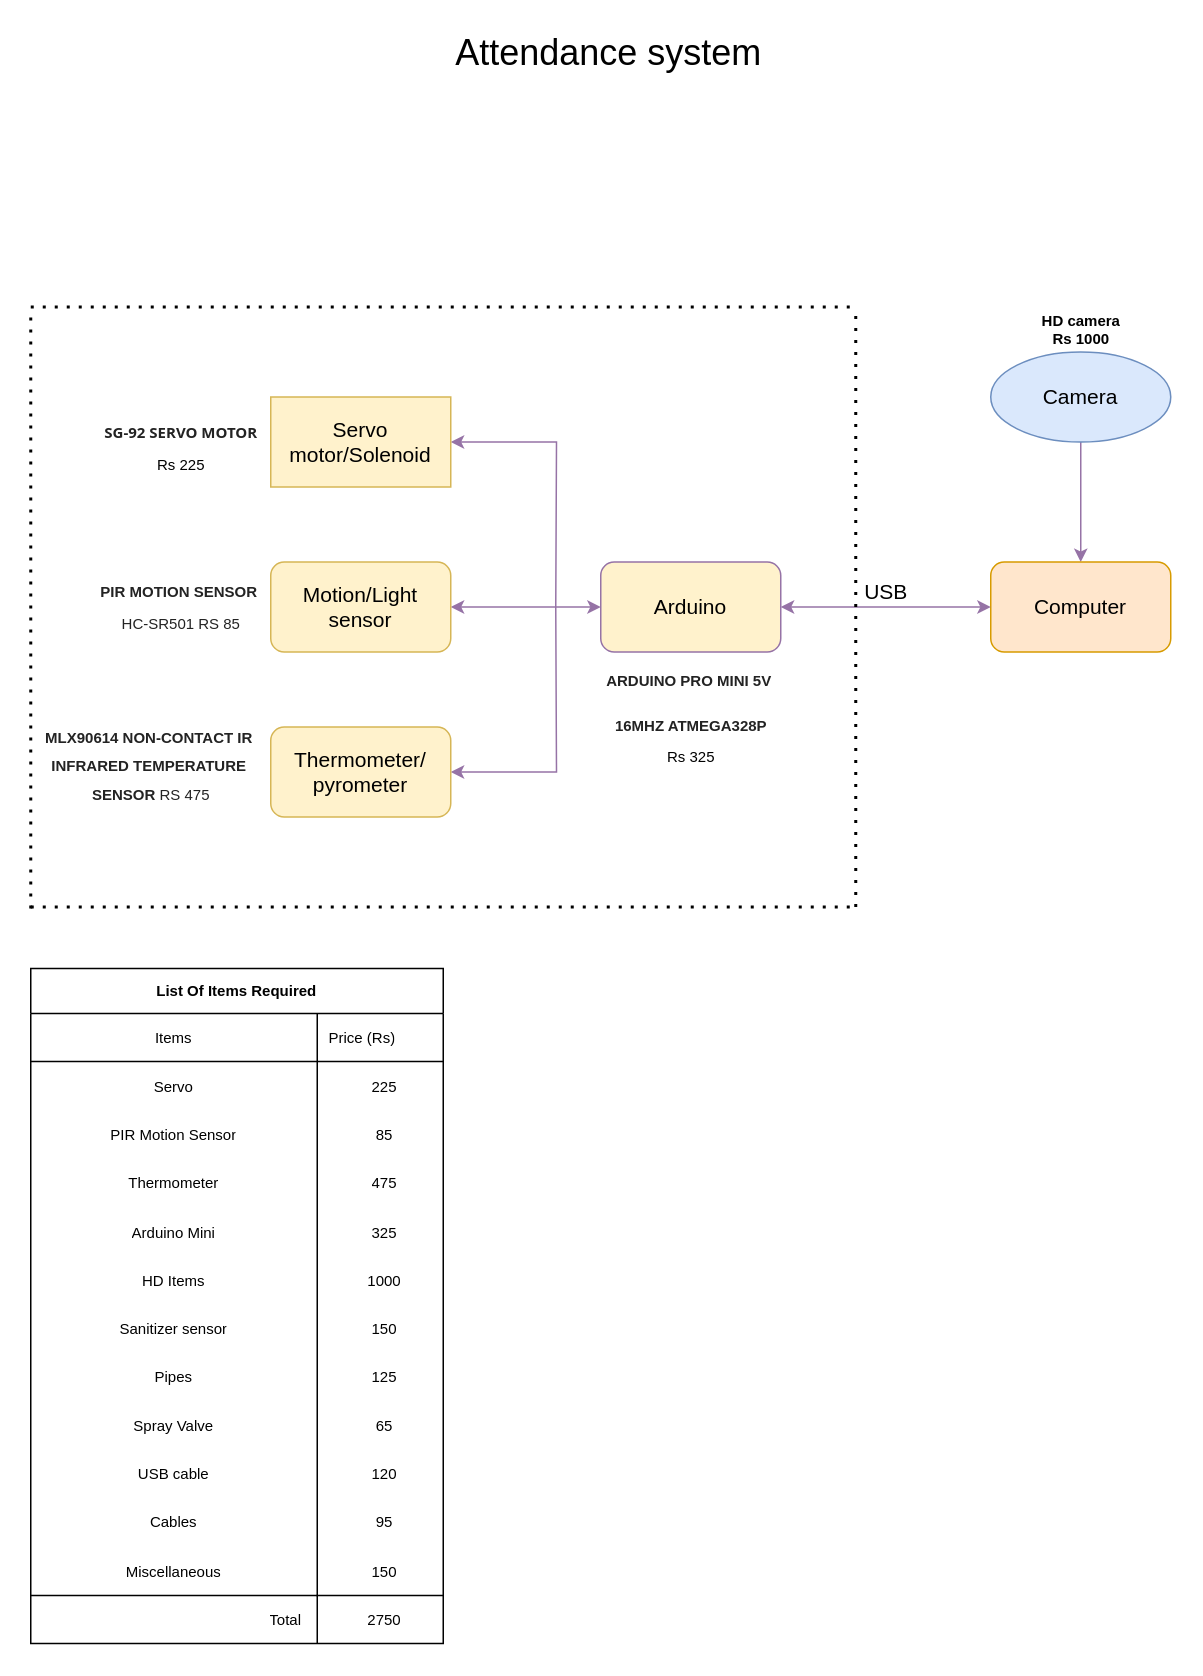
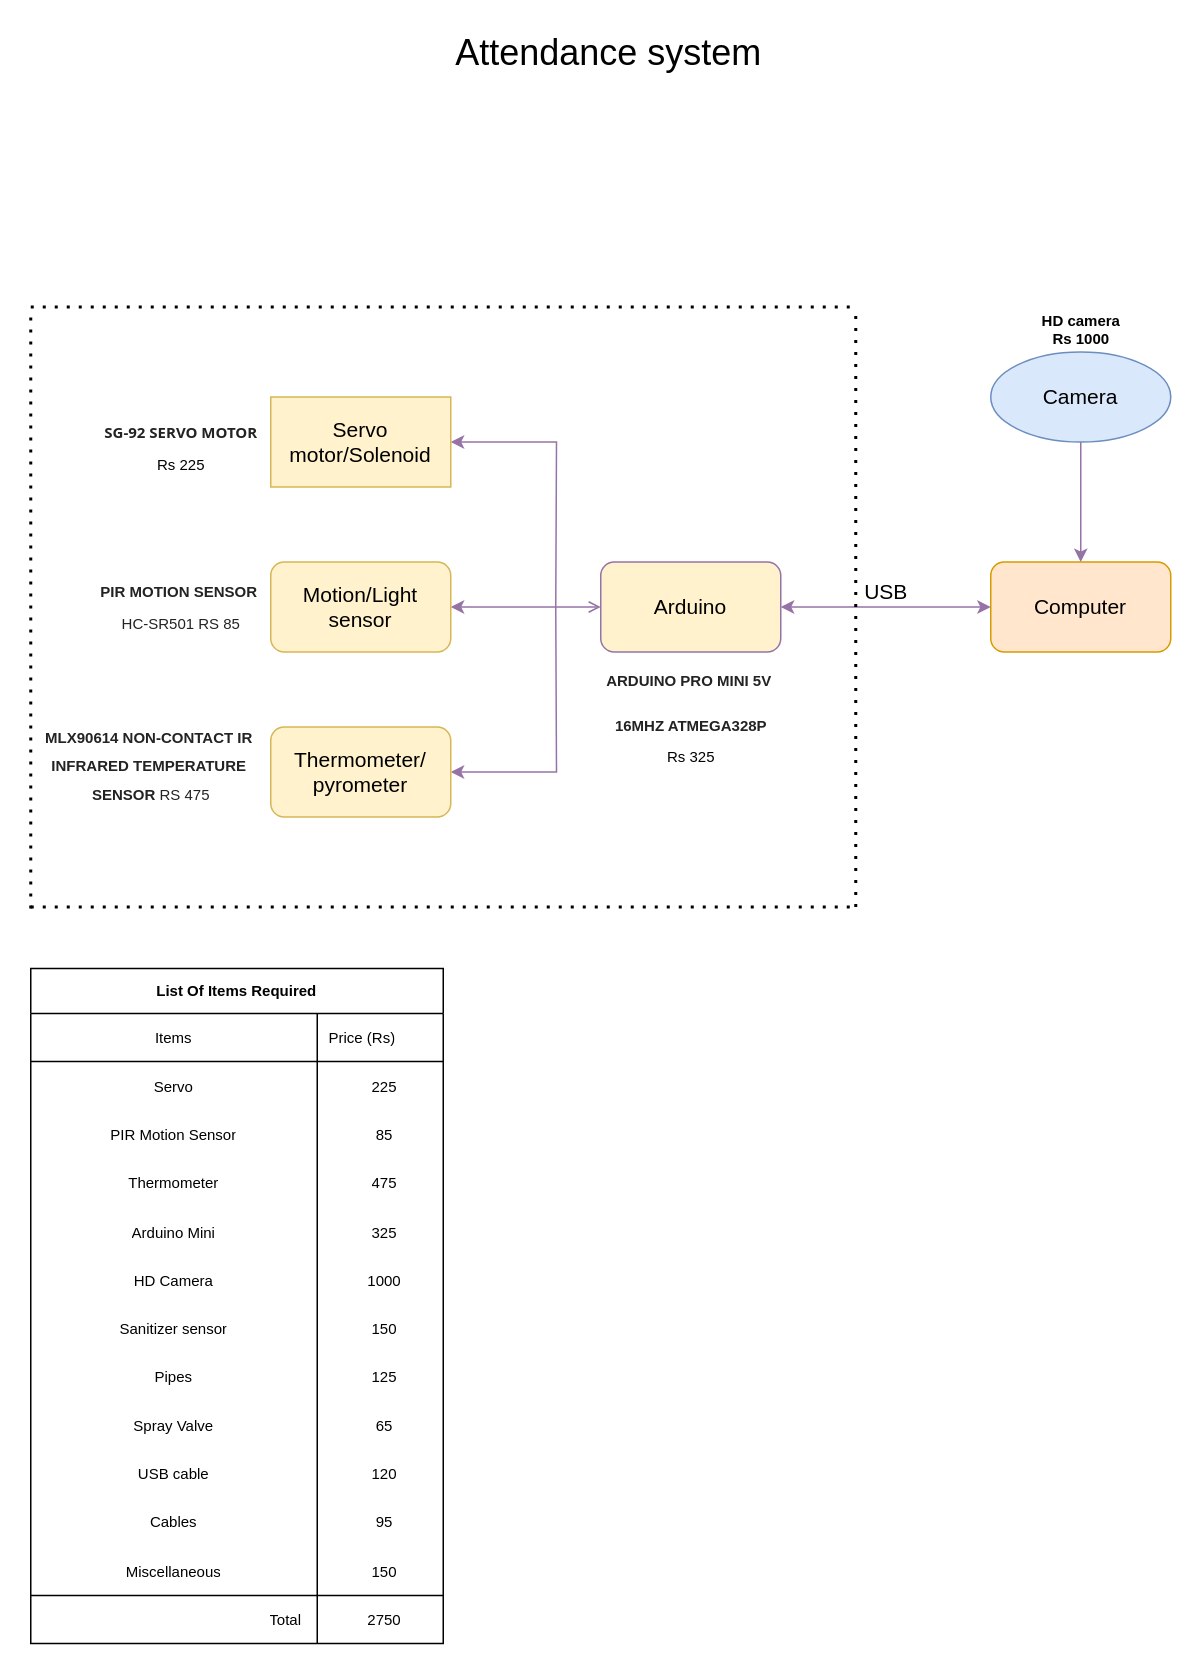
- <mxCell id="4" value="" style="edgeStyle=orthogonalEdgeStyle;rounded=0;orthogonalLoop=1;jettySize=auto;html=1;fontSize=14;startArrow=classic;startFill=1;endArrow=classic;endFill=1;fillColor=#e1d5e7;strokeColor=#9673a6;" edge="1" parent="1" source="5" target="13"><mxGeometry relative="1" as="geometry" /></mxCell>
+ <mxCell id="4" value="" style="edgeStyle=orthogonalEdgeStyle;rounded=0;orthogonalLoop=1;jettySize=auto;html=1;fontSize=14;startArrow=classic;startFill=1;endArrow=open;endFill=1;fillColor=#e1d5e7;strokeColor=#9673a6;" edge="1" parent="1" source="5" target="13"><mxGeometry relative="1" as="geometry" /></mxCell>
- <mxCell id="41" value="HD Items" style="shape=partialRectangle;html=1;whiteSpace=wrap;connectable=0;fillColor=none;top=0;left=0;bottom=0;right=0;overflow=hidden;pointerEvents=1;labelBackgroundColor=none;fontFamily=Helvetica;fontSize=10;align=center;" vertex="1" parent="40"><mxGeometry width="191" height="32" as="geometry"><mxRectangle width="191" height="32" as="alternateBounds" /></mxGeometry></mxCell>
+ <mxCell id="41" value="HD Camera" style="shape=partialRectangle;html=1;whiteSpace=wrap;connectable=0;fillColor=none;top=0;left=0;bottom=0;right=0;overflow=hidden;pointerEvents=1;labelBackgroundColor=none;fontFamily=Helvetica;fontSize=10;align=center;" vertex="1" parent="40"><mxGeometry width="191" height="32" as="geometry"><mxRectangle width="191" height="32" as="alternateBounds" /></mxGeometry></mxCell>
